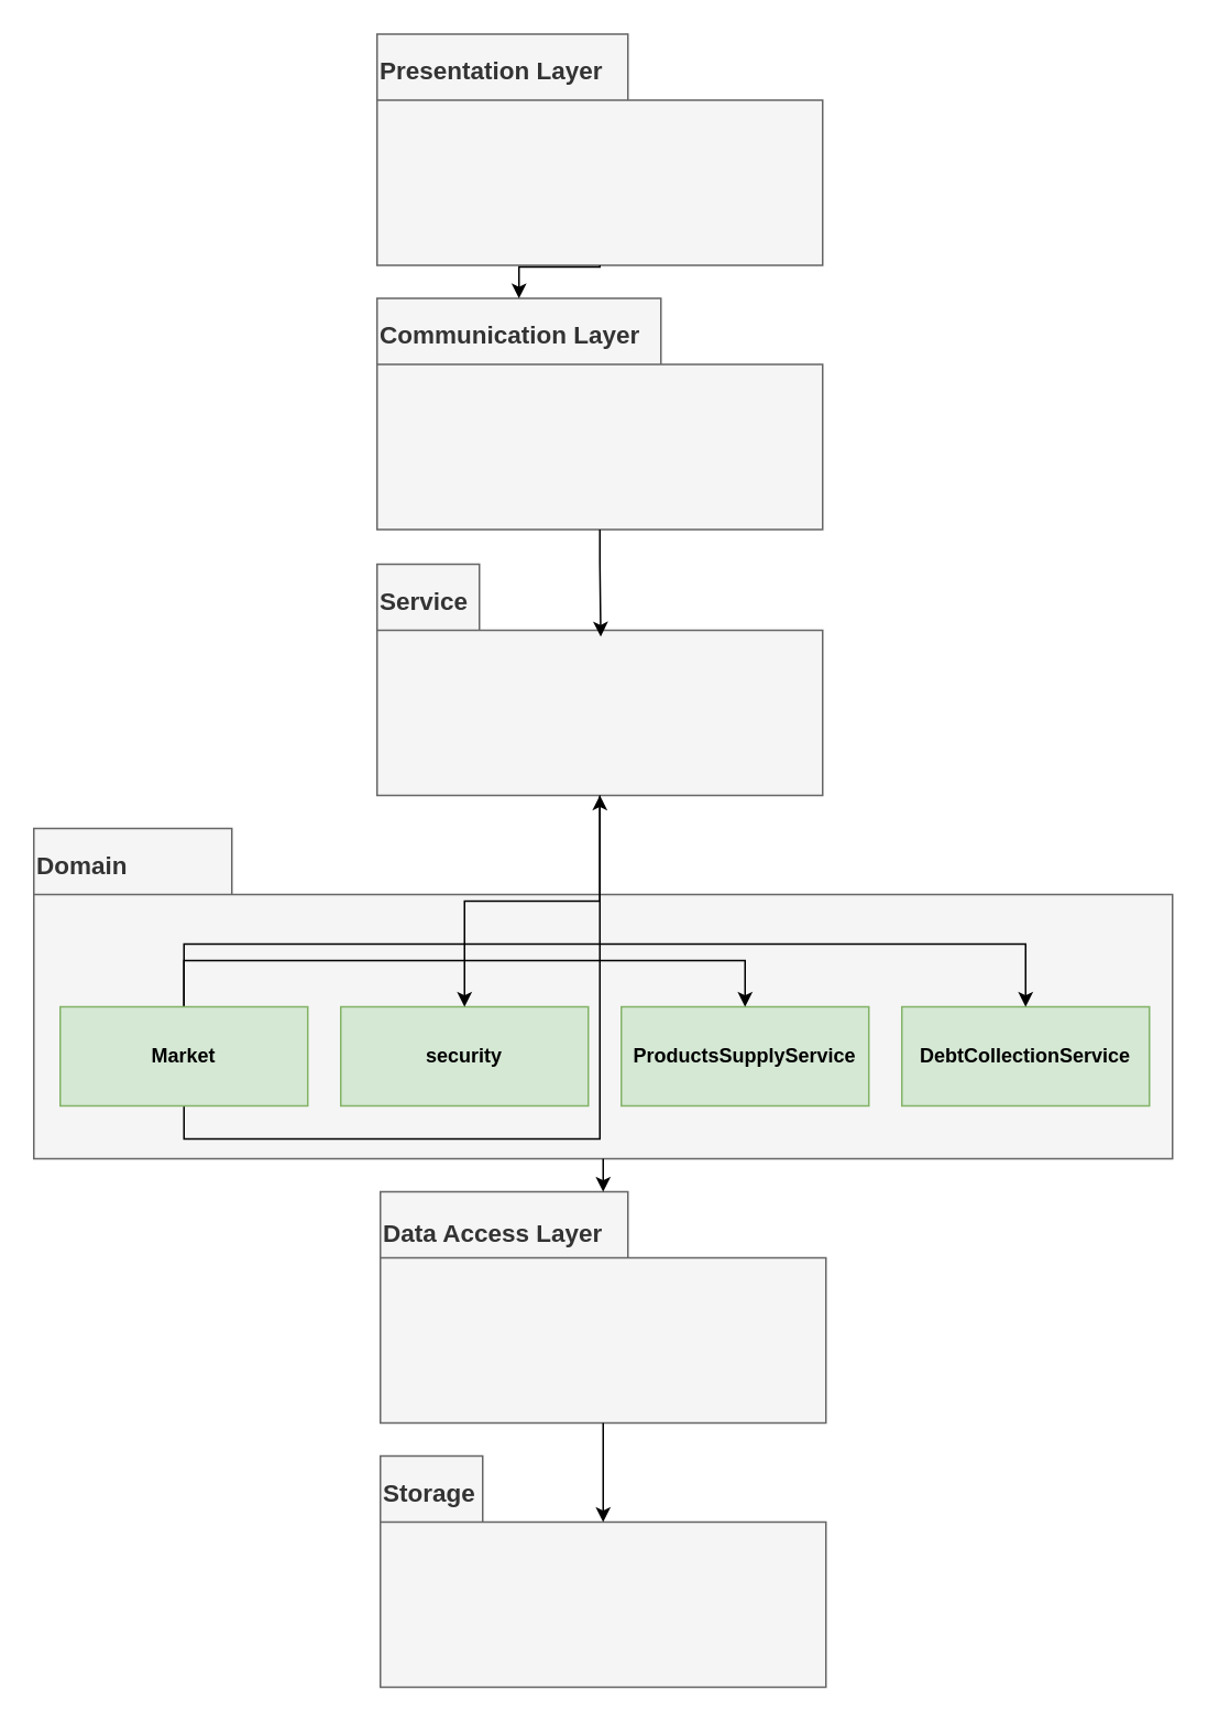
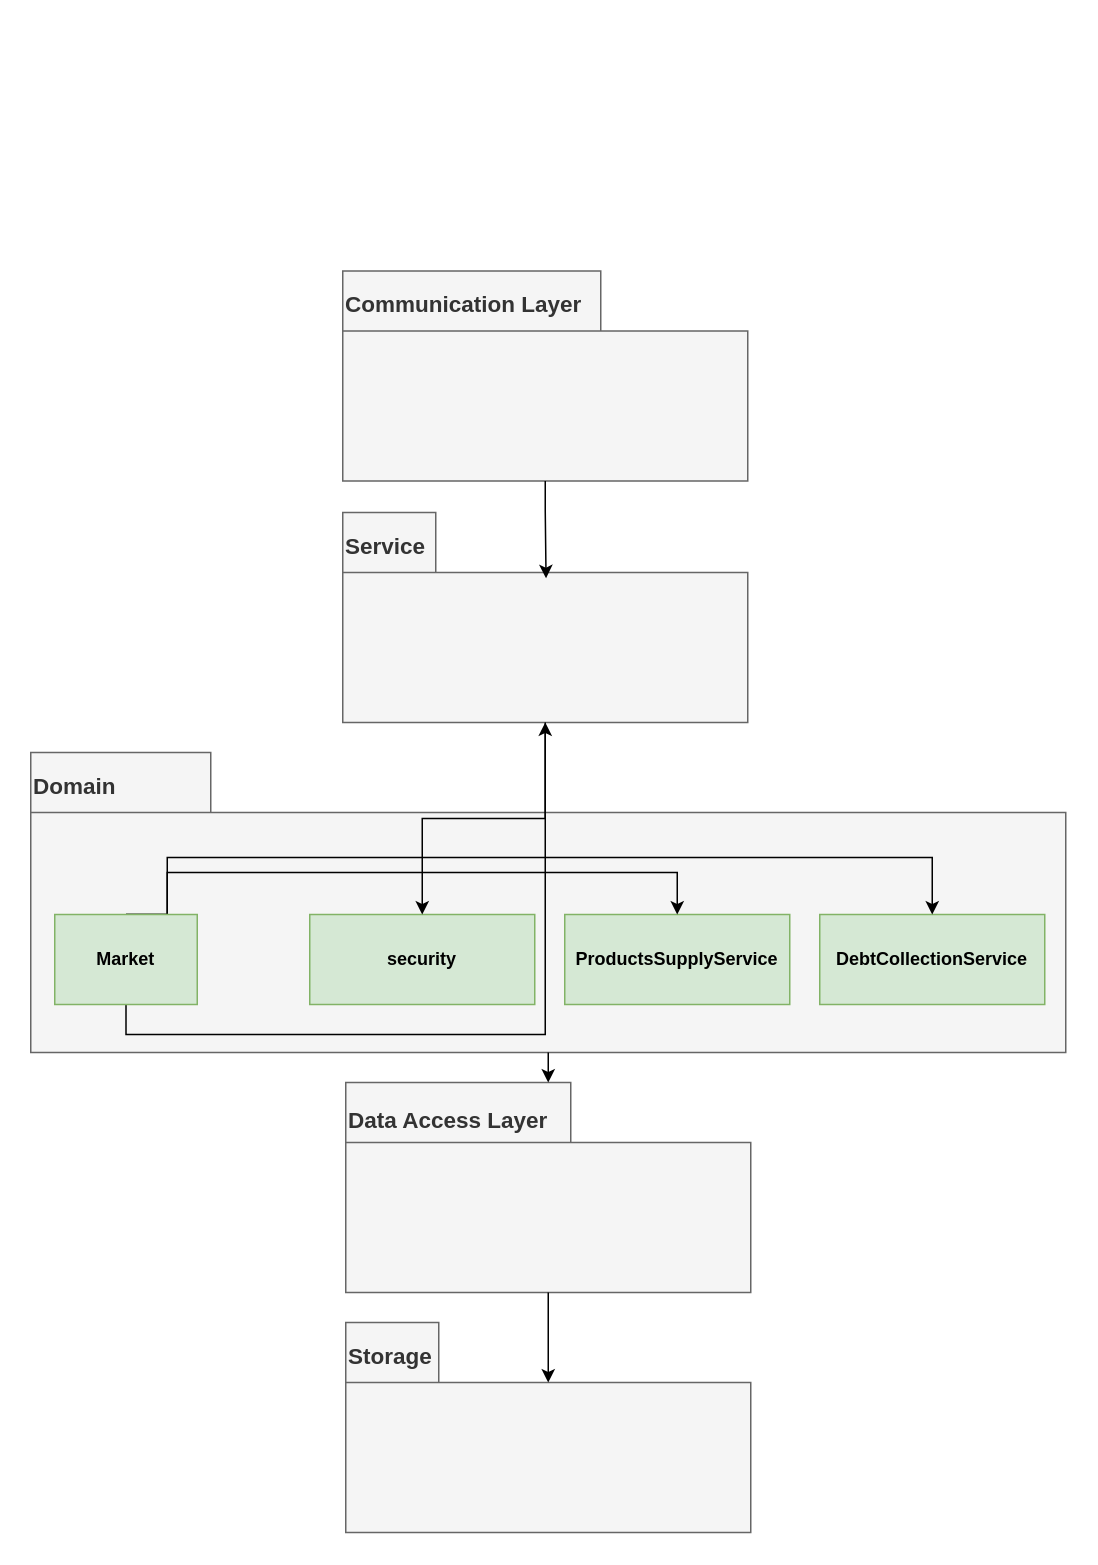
- <mxCell id="12" value="&lt;font style=&quot;font-size: 15px ; line-height: 0.5&quot;&gt;Presentation Layer&lt;/font&gt;" style="shape=folder;fontStyle=1;spacingTop=10;tabWidth=152;tabHeight=40;tabPosition=left;html=1;align=left;verticalAlign=top;fillColor=#f5f5f5;fontColor=#333333;strokeColor=#666666;" parent="1" vertex="1"><mxGeometry x="228" y="20" width="270" height="140" as="geometry" /></mxCell>
- <mxCell id="15" style="edgeStyle=orthogonalEdgeStyle;rounded=0;orthogonalLoop=1;jettySize=auto;html=1;fontSize=15;exitX=0.5;exitY=1;exitDx=0;exitDy=0;exitPerimeter=0;entryX=0;entryY=0;entryDx=86;entryDy=0;entryPerimeter=0;" parent="1" source="12" target="13" edge="1"><mxGeometry relative="1" as="geometry"><mxPoint x="383" y="501" as="sourcePoint" /><mxPoint x="382.24" y="563" as="targetPoint" /><Array as="points"><mxPoint x="363" y="161" /><mxPoint x="314" y="161" /></Array></mxGeometry></mxCell>
- <mxCell id="10" value="&lt;b&gt;Market&lt;/b&gt;" style="rounded=0;whiteSpace=wrap;html=1;fillColor=#d5e8d4;strokeColor=#82b366;" parent="1" vertex="1"><mxGeometry x="36" y="609" width="150" height="60" as="geometry" /></mxCell>
+ <mxCell id="10" value="&lt;b&gt;Market&lt;/b&gt;" style="rounded=0;whiteSpace=wrap;html=1;fillColor=#d5e8d4;strokeColor=#82b366;" parent="1" vertex="1"><mxGeometry x="36" y="609" width="95" height="60" as="geometry" /></mxCell>
